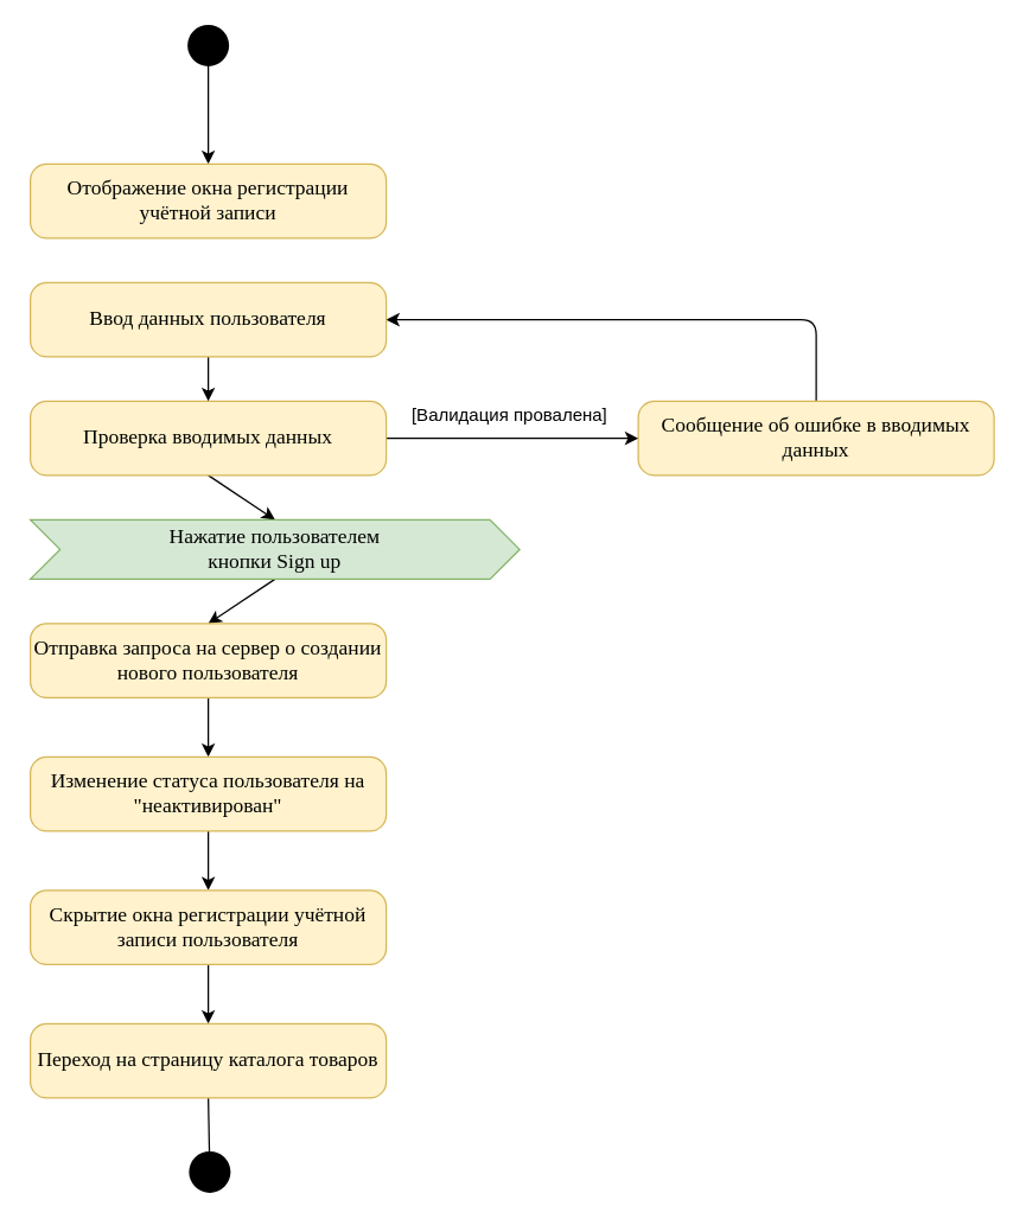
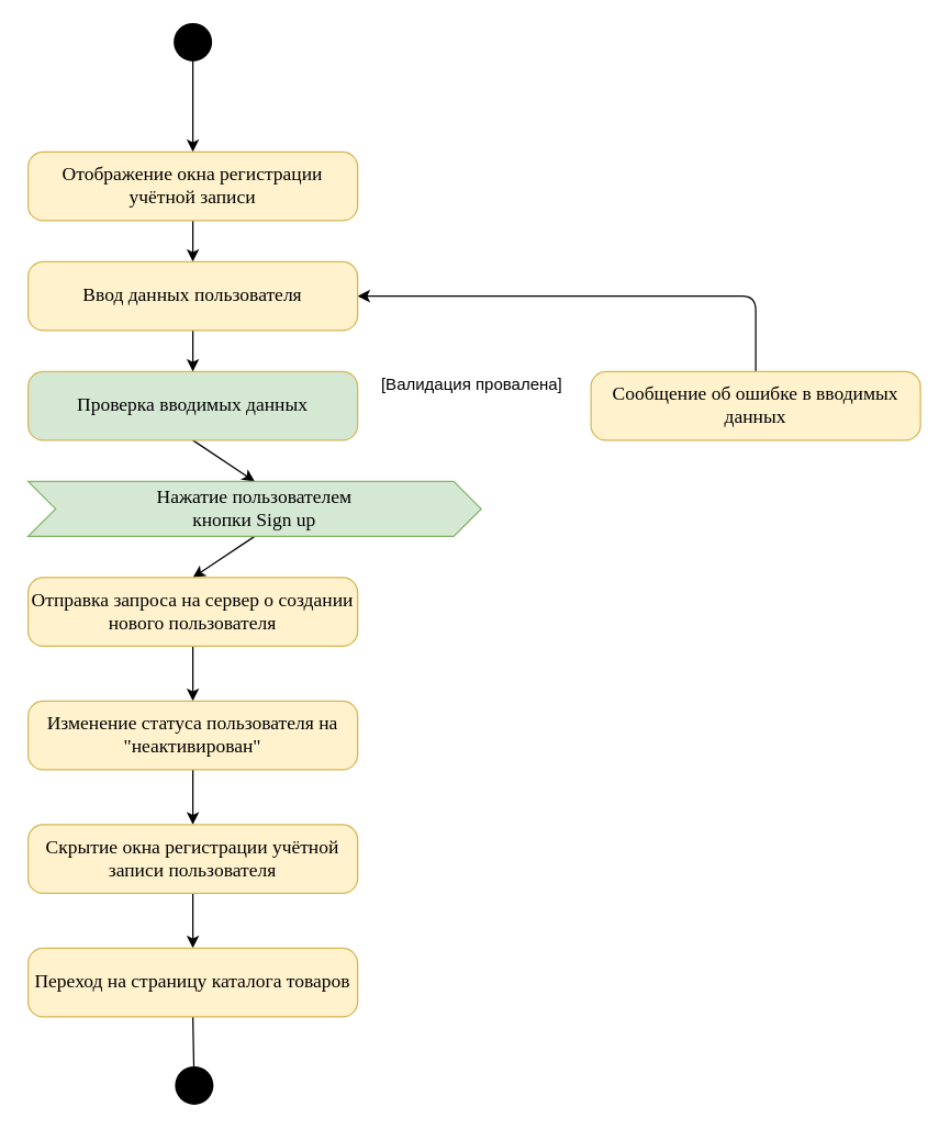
+ <mxCell id="4" style="edgeStyle=none;html=1;exitX=0.5;exitY=1;exitDx=0;exitDy=0;entryX=0.5;entryY=0;entryDx=0;entryDy=0;" edge="1" parent="1" source="5" target="13"><mxGeometry relative="1" as="geometry" /></mxCell>
- <mxCell id="11" value="Проверка вводимых данных" style="rounded=1;whiteSpace=wrap;html=1;strokeWidth=1;fontSize=14;arcSize=22;fontFamily=JetBrains Mono;fillColor=#fff2cc;strokeColor=#d6b656;" vertex="1" parent="1"><mxGeometry x="20" y="270" width="240" height="50" as="geometry" /></mxCell>
+ <mxCell id="11" value="Проверка вводимых данных" style="rounded=1;whiteSpace=wrap;html=1;strokeWidth=1;fontSize=14;arcSize=22;fontFamily=JetBrains Mono;fillColor=#d5e8d4;strokeColor=#d6b656;" vertex="1" parent="1"><mxGeometry x="20" y="270" width="240" height="50" as="geometry" /></mxCell>
- <mxCell id="9" style="edgeStyle=none;html=1;exitX=1;exitY=0.5;exitDx=0;exitDy=0;entryX=0;entryY=0.5;entryDx=0;entryDy=0;" edge="1" parent="1" source="11" target="7"><mxGeometry relative="1" as="geometry" /></mxCell>
